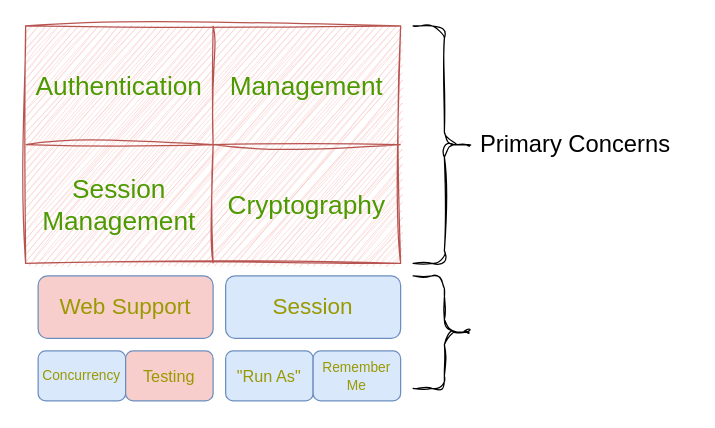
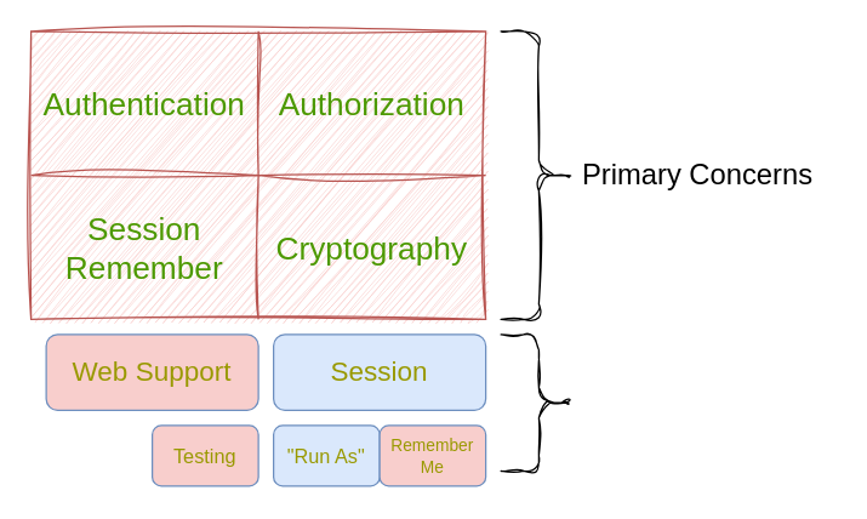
- <mxCell id="5" value="&lt;font color=&quot;#4d9900&quot; style=&quot;font-size: 21px;&quot;&gt;Management&lt;/font&gt;" style="shape=partialRectangle;html=1;whiteSpace=wrap;connectable=0;strokeColor=inherit;overflow=hidden;fillColor=none;top=0;left=0;bottom=0;right=0;pointerEvents=1;" vertex="1" parent="3"><mxGeometry x="150" width="150" height="95" as="geometry"><mxRectangle width="150" height="95" as="alternateBounds" /></mxGeometry></mxCell>
+ <mxCell id="5" value="&lt;font color=&quot;#4d9900&quot; style=&quot;font-size: 21px;&quot;&gt;Authorization&lt;/font&gt;" style="shape=partialRectangle;html=1;whiteSpace=wrap;connectable=0;strokeColor=inherit;overflow=hidden;fillColor=none;top=0;left=0;bottom=0;right=0;pointerEvents=1;" vertex="1" parent="3"><mxGeometry x="150" width="150" height="95" as="geometry"><mxRectangle width="150" height="95" as="alternateBounds" /></mxGeometry></mxCell>
- <mxCell id="7" value="&lt;font style=&quot;font-size: 21px;&quot; color=&quot;#4d9900&quot;&gt;Session Management&lt;/font&gt;" style="shape=partialRectangle;html=1;whiteSpace=wrap;connectable=0;strokeColor=inherit;overflow=hidden;fillColor=none;top=0;left=0;bottom=0;right=0;pointerEvents=1;" vertex="1" parent="6"><mxGeometry width="150" height="95" as="geometry"><mxRectangle width="150" height="95" as="alternateBounds" /></mxGeometry></mxCell>
+ <mxCell id="7" value="&lt;font style=&quot;font-size: 21px;&quot; color=&quot;#4d9900&quot;&gt;Session Remember&lt;/font&gt;" style="shape=partialRectangle;html=1;whiteSpace=wrap;connectable=0;strokeColor=inherit;overflow=hidden;fillColor=none;top=0;left=0;bottom=0;right=0;pointerEvents=1;" vertex="1" parent="6"><mxGeometry width="150" height="95" as="geometry"><mxRectangle width="150" height="95" as="alternateBounds" /></mxGeometry></mxCell>
- <mxCell id="11" value="&lt;font color=&quot;#999900&quot; style=&quot;font-size: 11px;&quot;&gt;Concurrency&lt;/font&gt;" style="rounded=1;whiteSpace=wrap;html=1;fillColor=#dae8fc;strokeColor=#6c8ebf;" vertex="1" parent="1"><mxGeometry x="30" y="280" width="70" height="40" as="geometry" /></mxCell>
- <mxCell id="14" value="&lt;font color=&quot;#999900&quot; style=&quot;font-size: 11px;&quot;&gt;Remember Me&lt;/font&gt;" style="rounded=1;whiteSpace=wrap;html=1;fillColor=#dae8fc;strokeColor=#6c8ebf;" vertex="1" parent="1"><mxGeometry x="250" y="280" width="70" height="40" as="geometry" /></mxCell>
+ <mxCell id="14" value="&lt;font color=&quot;#999900&quot; style=&quot;font-size: 11px;&quot;&gt;Remember Me&lt;/font&gt;" style="rounded=1;whiteSpace=wrap;html=1;fillColor=#f8cecc;strokeColor=#6c8ebf;" vertex="1" parent="1"><mxGeometry x="250" y="280" width="70" height="40" as="geometry" /></mxCell>
